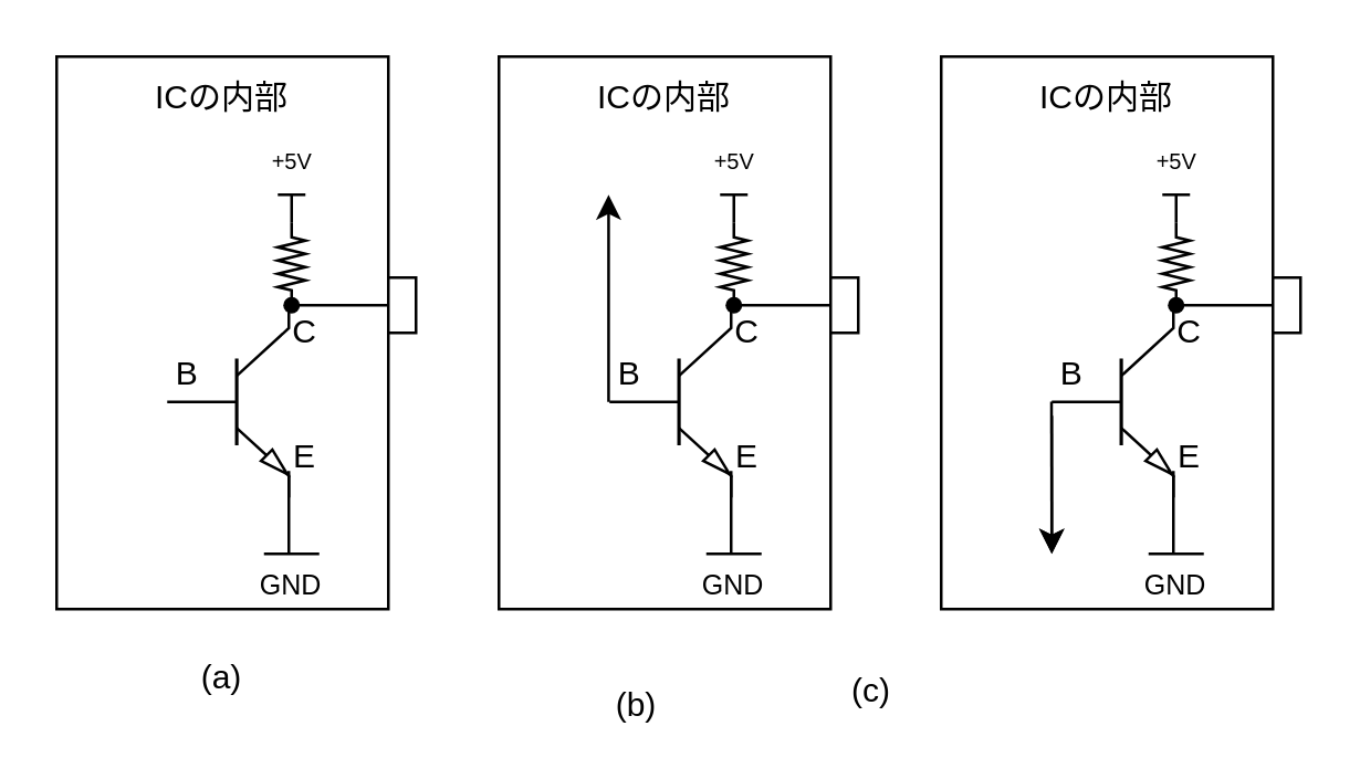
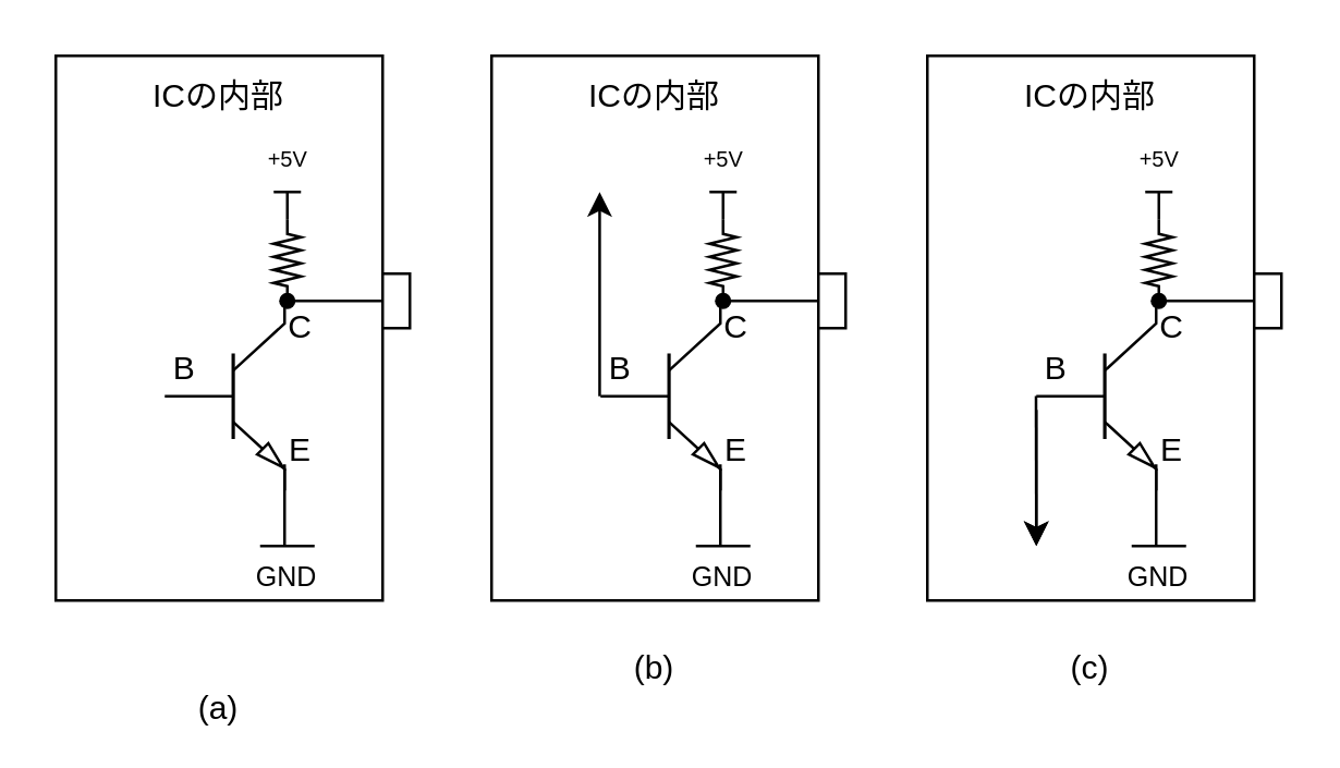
- <mxCell id="50" value="(a)" style="text;html=1;align=center;verticalAlign=middle;whiteSpace=wrap;rounded=0;" vertex="1" parent="1"><mxGeometry x="50" y="230" width="60" height="30" as="geometry" /></mxCell>
+ <mxCell id="50" value="(a)" style="text;html=1;align=center;verticalAlign=middle;whiteSpace=wrap;rounded=0;" vertex="1" parent="1"><mxGeometry x="50" y="245" width="60" height="30" as="geometry" /></mxCell>
- <mxCell id="52" value="(c)" style="text;html=1;align=center;verticalAlign=middle;whiteSpace=wrap;rounded=0;" vertex="1" parent="1"><mxGeometry x="285" y="235" width="60" height="30" as="geometry" /></mxCell>
+ <mxCell id="52" value="(c)" style="text;html=1;align=center;verticalAlign=middle;whiteSpace=wrap;rounded=0;" vertex="1" parent="1"><mxGeometry x="370" y="230" width="60" height="30" as="geometry" /></mxCell>
- <mxCell id="51" value="(b)" style="text;html=1;align=center;verticalAlign=middle;whiteSpace=wrap;rounded=0;" vertex="1" parent="1"><mxGeometry x="200" y="240" width="60" height="30" as="geometry" /></mxCell>
+ <mxCell id="51" value="(b)" style="text;html=1;align=center;verticalAlign=middle;whiteSpace=wrap;rounded=0;" vertex="1" parent="1"><mxGeometry x="210" y="230" width="60" height="30" as="geometry" /></mxCell>
